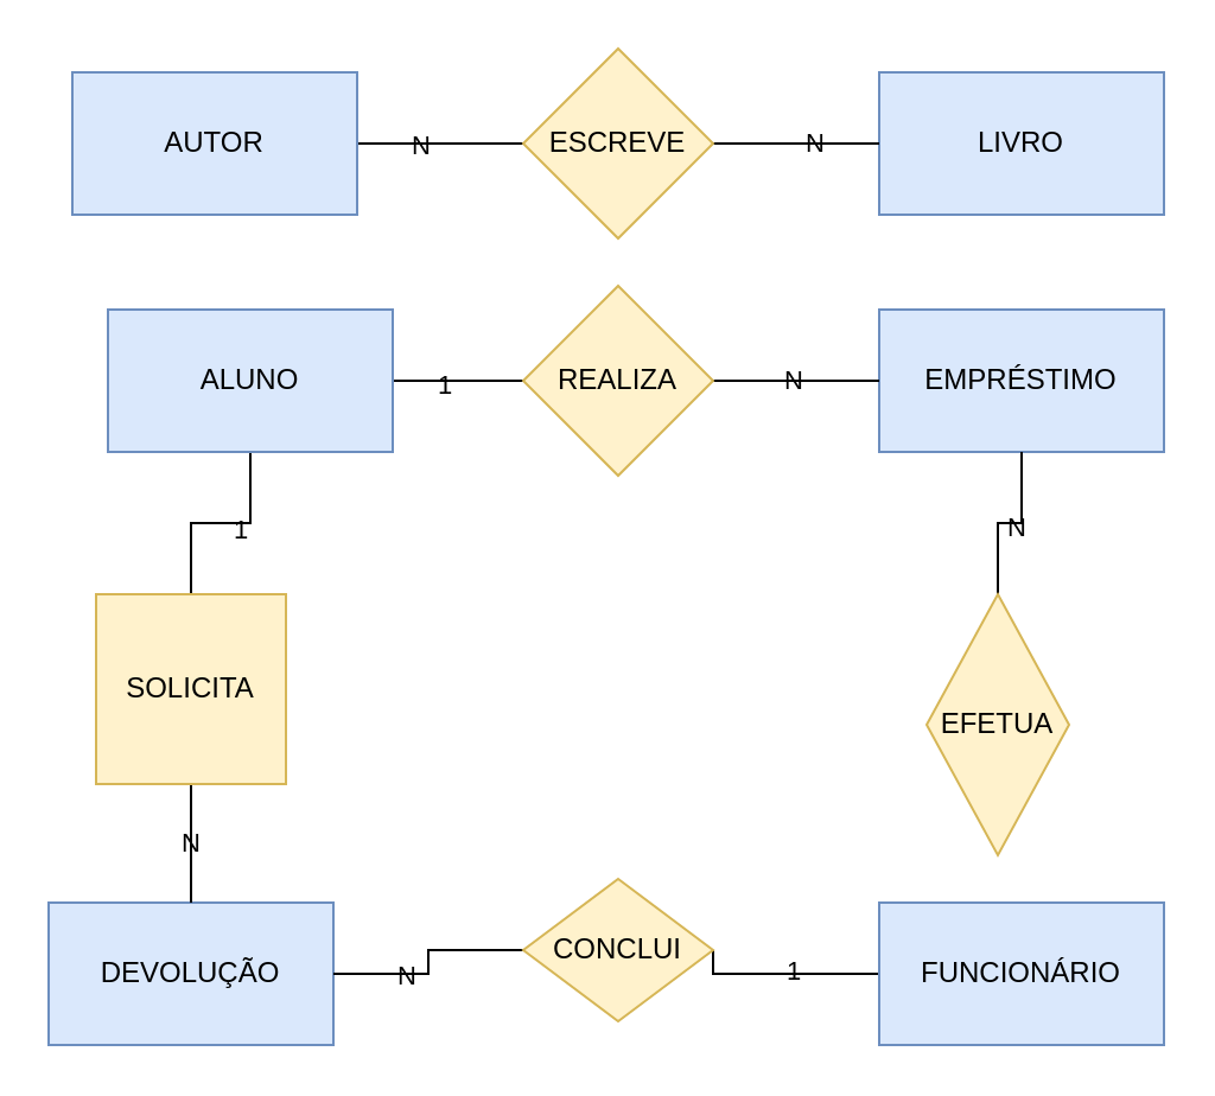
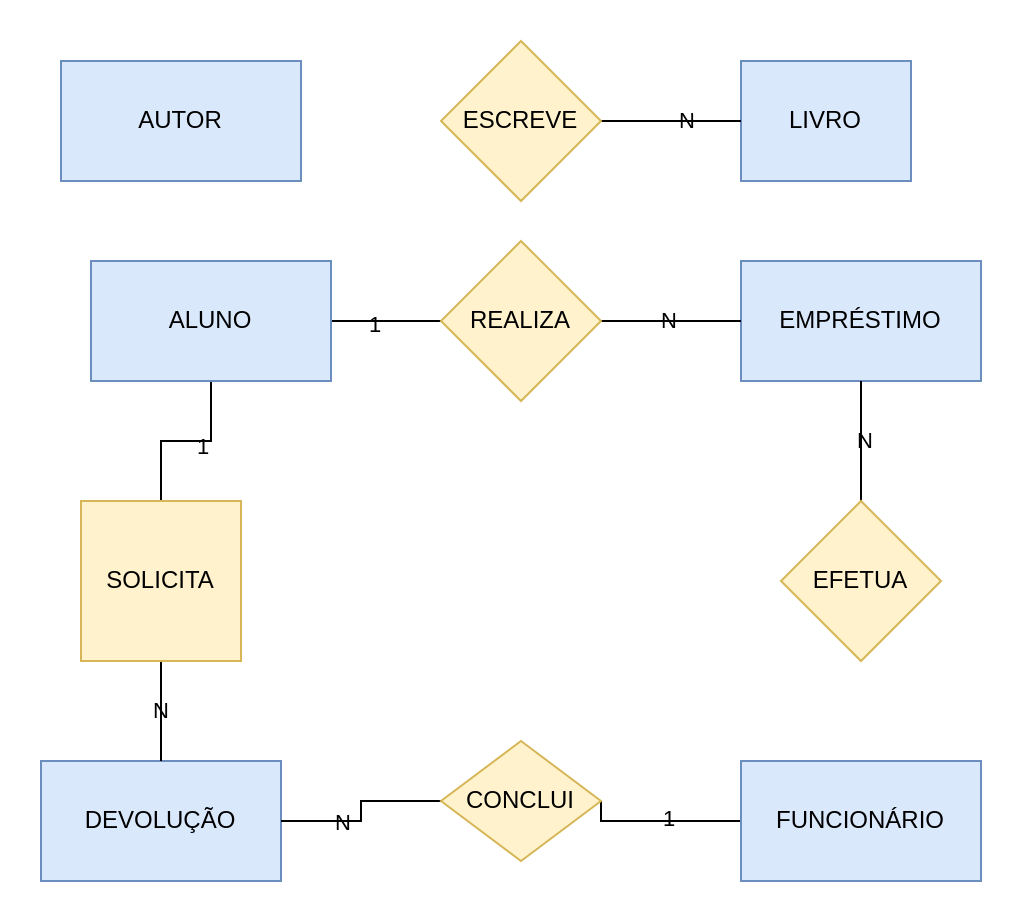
- <mxCell id="2" style="edgeStyle=orthogonalEdgeStyle;rounded=0;orthogonalLoop=1;jettySize=auto;html=1;entryX=0;entryY=0.5;entryDx=0;entryDy=0;endArrow=none;endFill=0;labelBackgroundColor=none;labelBorderColor=none;" parent="1" source="4" target="18" edge="1"><mxGeometry relative="1" as="geometry" /></mxCell>
- <mxCell id="3" value="N" style="edgeLabel;html=1;align=center;verticalAlign=middle;resizable=0;points=[];labelBackgroundColor=none;labelBorderColor=none;" parent="2" vertex="1" connectable="0"><mxGeometry x="-0.243" relative="1" as="geometry"><mxPoint as="offset" /></mxGeometry></mxCell>
- <mxCell id="5" value="LIVRO" style="rounded=0;whiteSpace=wrap;html=1;fillColor=#dae8fc;strokeColor=#6c8ebf;labelBackgroundColor=none;labelBorderColor=none;fontColor=#000000;" parent="1" vertex="1"><mxGeometry x="370" y="30" width="120" height="60" as="geometry" /></mxCell>
+ <mxCell id="5" value="LIVRO" style="rounded=0;whiteSpace=wrap;html=1;fillColor=#dae8fc;strokeColor=#6c8ebf;labelBackgroundColor=none;labelBorderColor=none;fontColor=#000000;" parent="1" vertex="1"><mxGeometry x="370" y="30" width="85" height="60" as="geometry" /></mxCell>
- <mxCell id="24" value="EFETUA" style="rhombus;whiteSpace=wrap;html=1;fillColor=#fff2cc;strokeColor=#d6b656;labelBackgroundColor=none;labelBorderColor=none;fontColor=#000000;" parent="1" vertex="1"><mxGeometry x="390" y="250" width="60" height="110" as="geometry" /></mxCell>
+ <mxCell id="24" value="EFETUA" style="rhombus;whiteSpace=wrap;html=1;fillColor=#fff2cc;strokeColor=#d6b656;labelBackgroundColor=none;labelBorderColor=none;fontColor=#000000;" parent="1" vertex="1"><mxGeometry x="390" y="250" width="80" height="80" as="geometry" /></mxCell>
